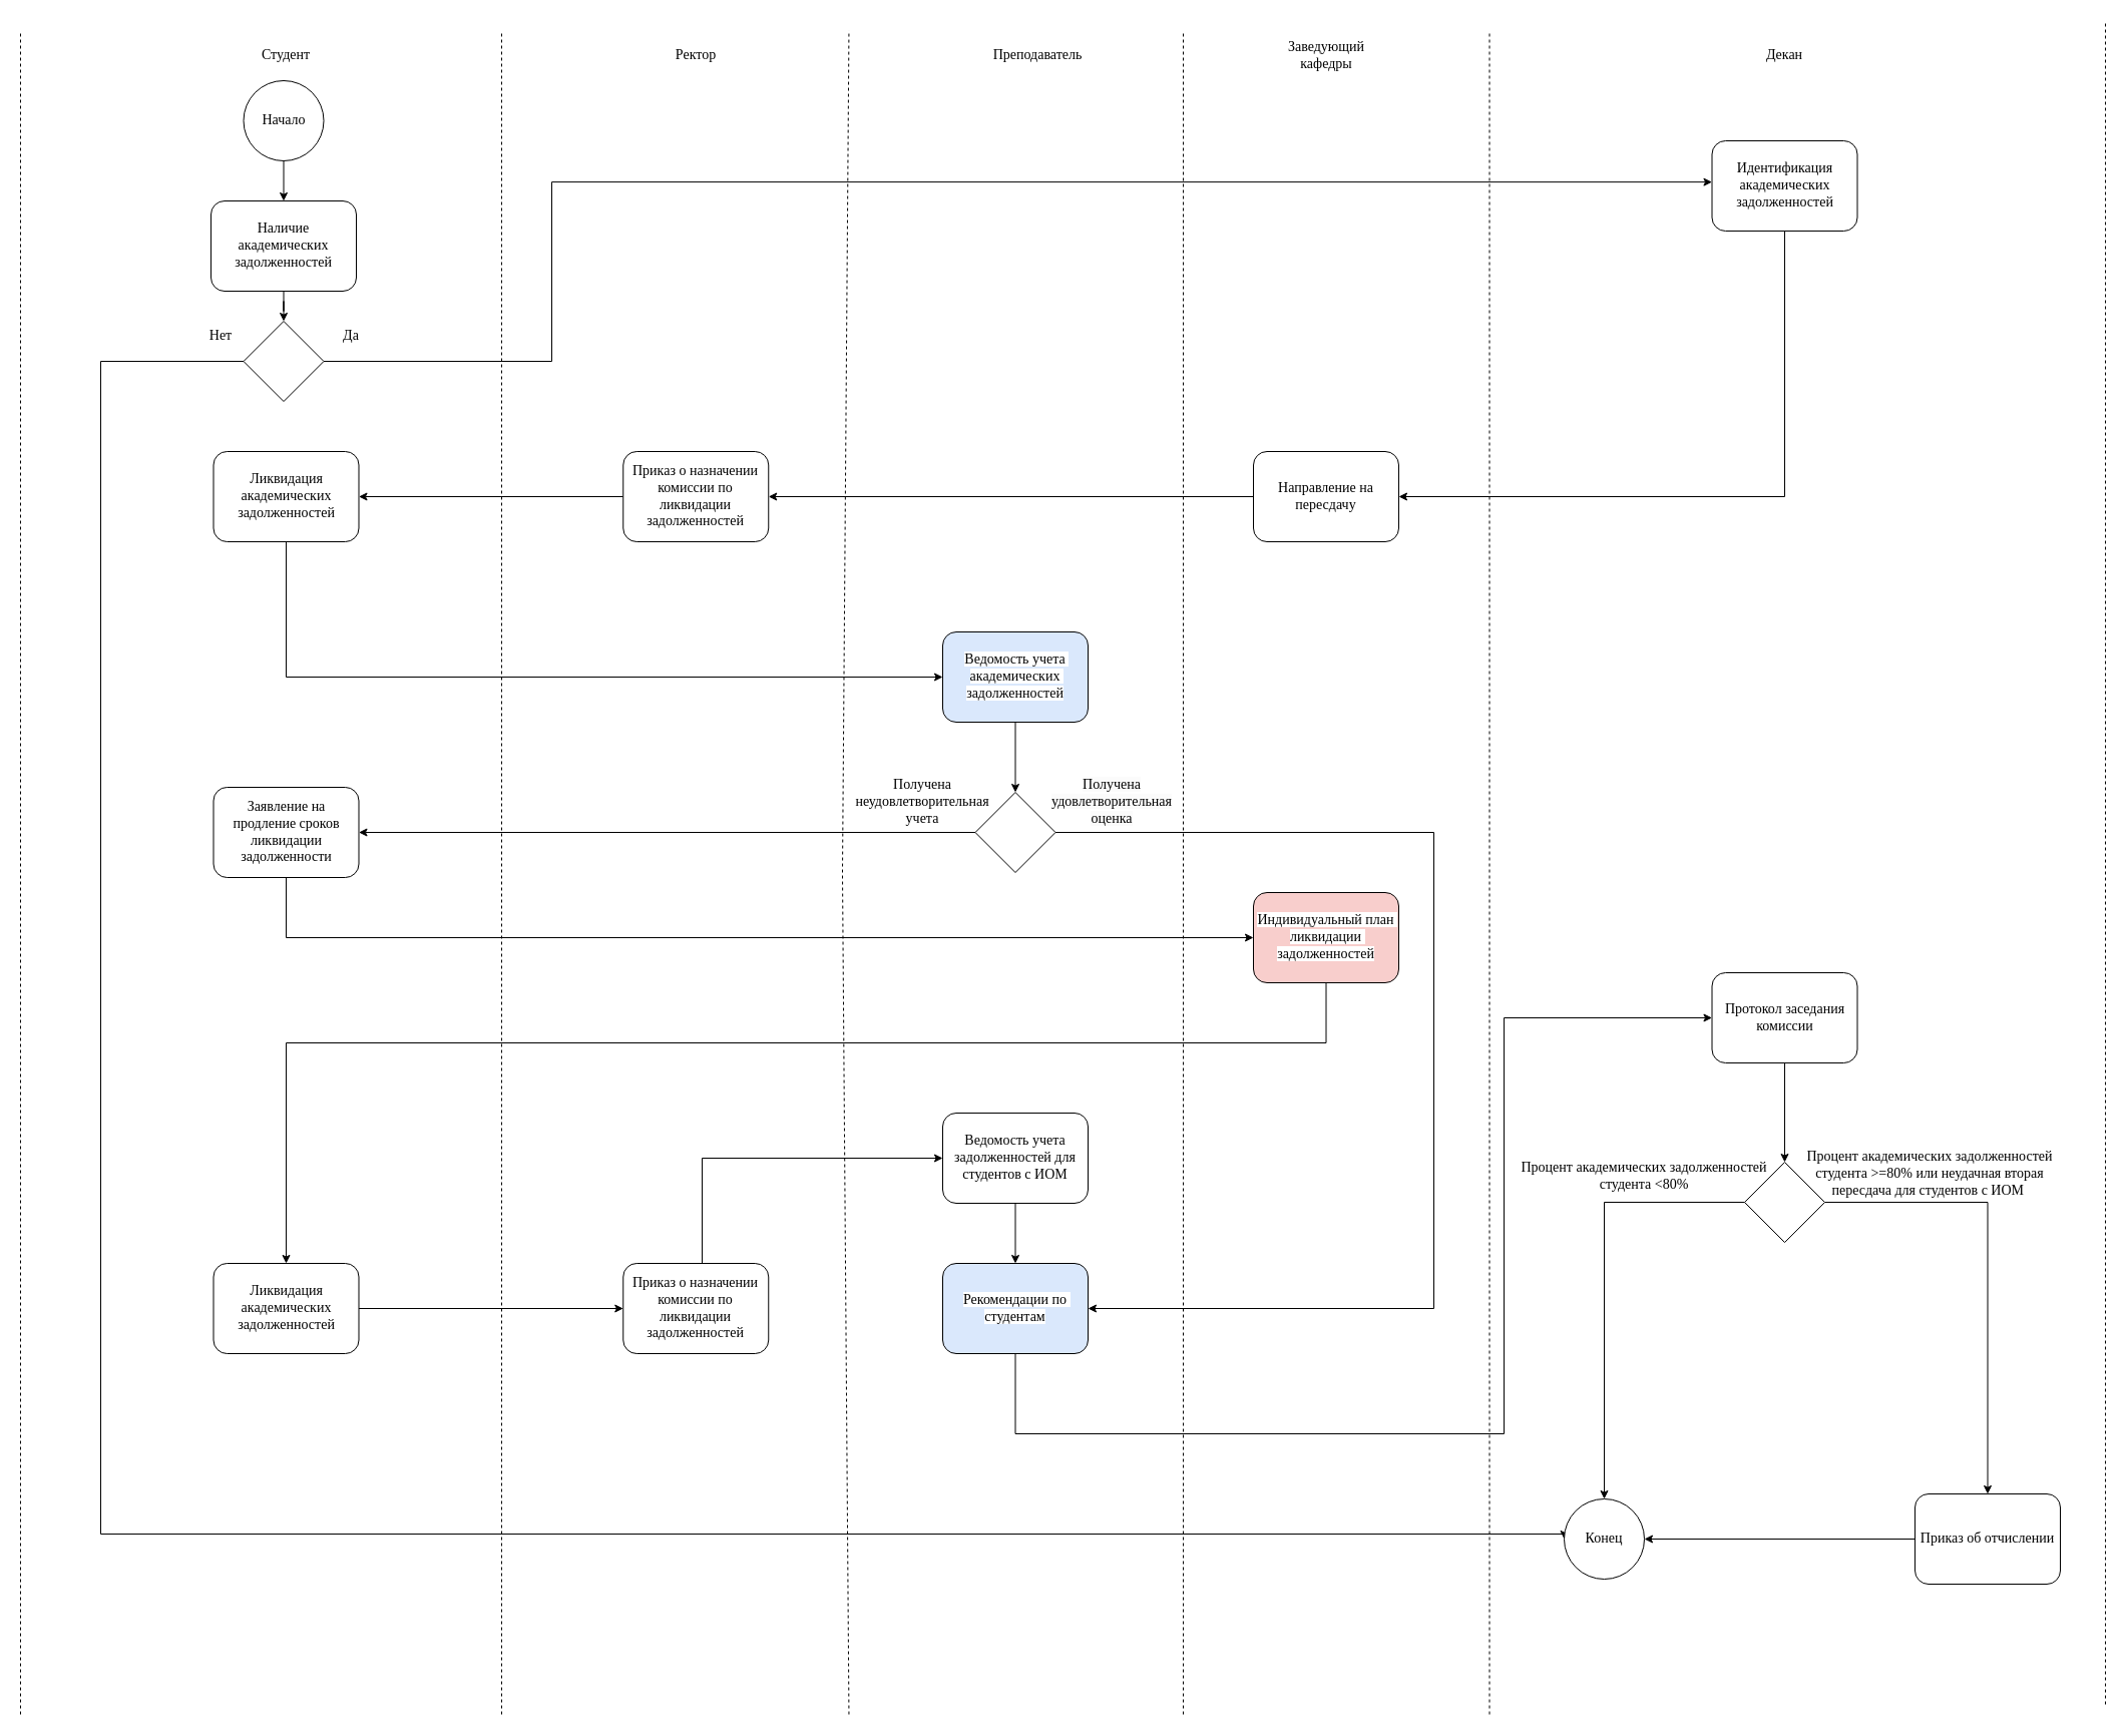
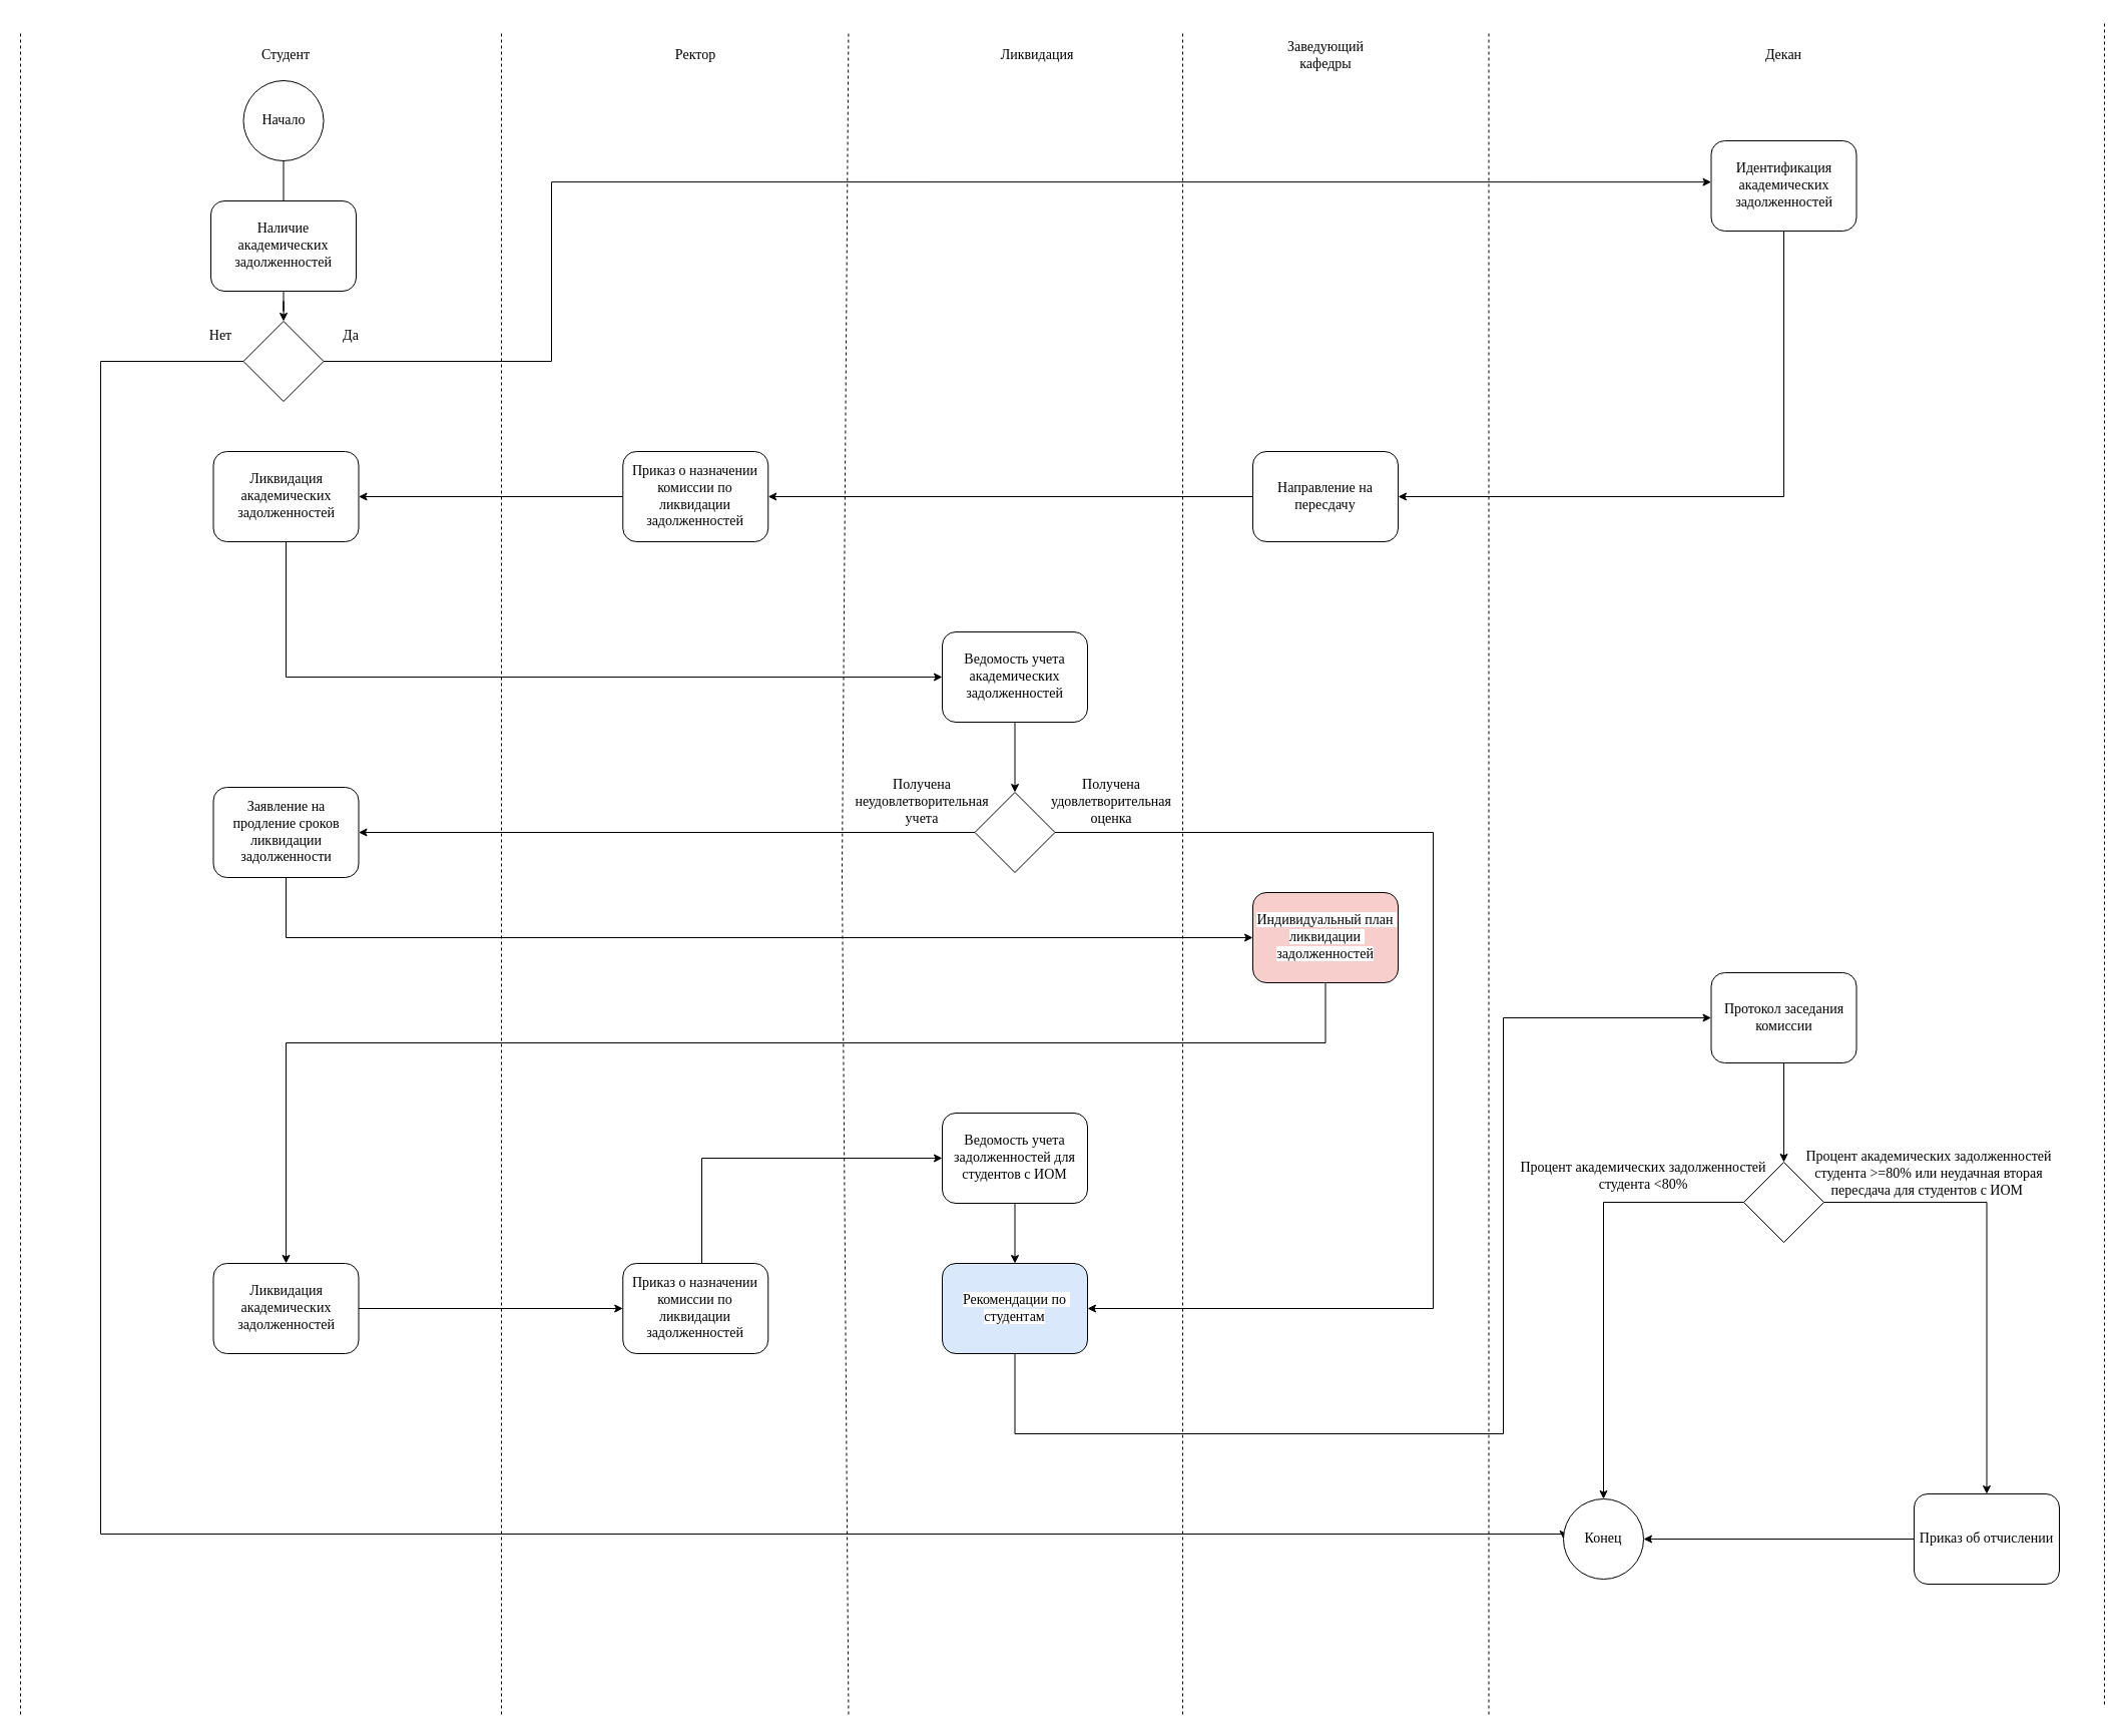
- <mxCell id="8" value="&lt;span style=&quot;font-family: &amp;quot;Times New Roman&amp;quot;; font-size: 14px;&quot;&gt;Преподаватель&lt;/span&gt;" style="text;html=1;align=center;verticalAlign=middle;whiteSpace=wrap;rounded=0;" parent="1" vertex="1"><mxGeometry x="1000" y="40" width="70" height="30" as="geometry" /></mxCell>
+ <mxCell id="8" value="&lt;span style=&quot;font-family: &amp;quot;Times New Roman&amp;quot;; font-size: 14px;&quot;&gt;Ликвидация&lt;/span&gt;" style="text;html=1;align=center;verticalAlign=middle;whiteSpace=wrap;rounded=0;" parent="1" vertex="1"><mxGeometry x="1000" y="40" width="70" height="30" as="geometry" /></mxCell>
- <mxCell id="10" style="edgeStyle=orthogonalEdgeStyle;rounded=0;orthogonalLoop=1;jettySize=auto;html=1;entryX=0.5;entryY=0;entryDx=0;entryDy=0;" parent="1" source="11" target="13" edge="1"><mxGeometry relative="1" as="geometry" /></mxCell>
+ <mxCell id="10" style="edgeStyle=orthogonalEdgeStyle;rounded=0;orthogonalLoop=1;jettySize=auto;html=1;entryX=0.5;entryY=0;entryDx=0;entryDy=0;endArrow=none;" parent="1" source="11" target="13" edge="1"><mxGeometry relative="1" as="geometry" /></mxCell>
- <mxCell id="24" value="&lt;span style=&quot;font-family: &amp;quot;Times New Roman&amp;quot;; font-size: 14px; text-align: start; caret-color: rgb(51, 144, 236); white-space-collapse: preserve; background-color: rgb(255, 255, 255);&quot;&gt;Ведомость учета академических задолженностей&lt;/span&gt;" style="rounded=1;whiteSpace=wrap;html=1;fillColor=#dae8fc;" parent="1" vertex="1"><mxGeometry x="940" y="630" width="145" height="90" as="geometry" /></mxCell>
+ <mxCell id="24" value="&lt;span style=&quot;font-family: &amp;quot;Times New Roman&amp;quot;; font-size: 14px; text-align: start; caret-color: rgb(51, 144, 236); white-space-collapse: preserve; background-color: rgb(255, 255, 255);&quot;&gt;Ведомость учета академических задолженностей&lt;/span&gt;" style="rounded=1;whiteSpace=wrap;html=1;" parent="1" vertex="1"><mxGeometry x="940" y="630" width="145" height="90" as="geometry" /></mxCell>
